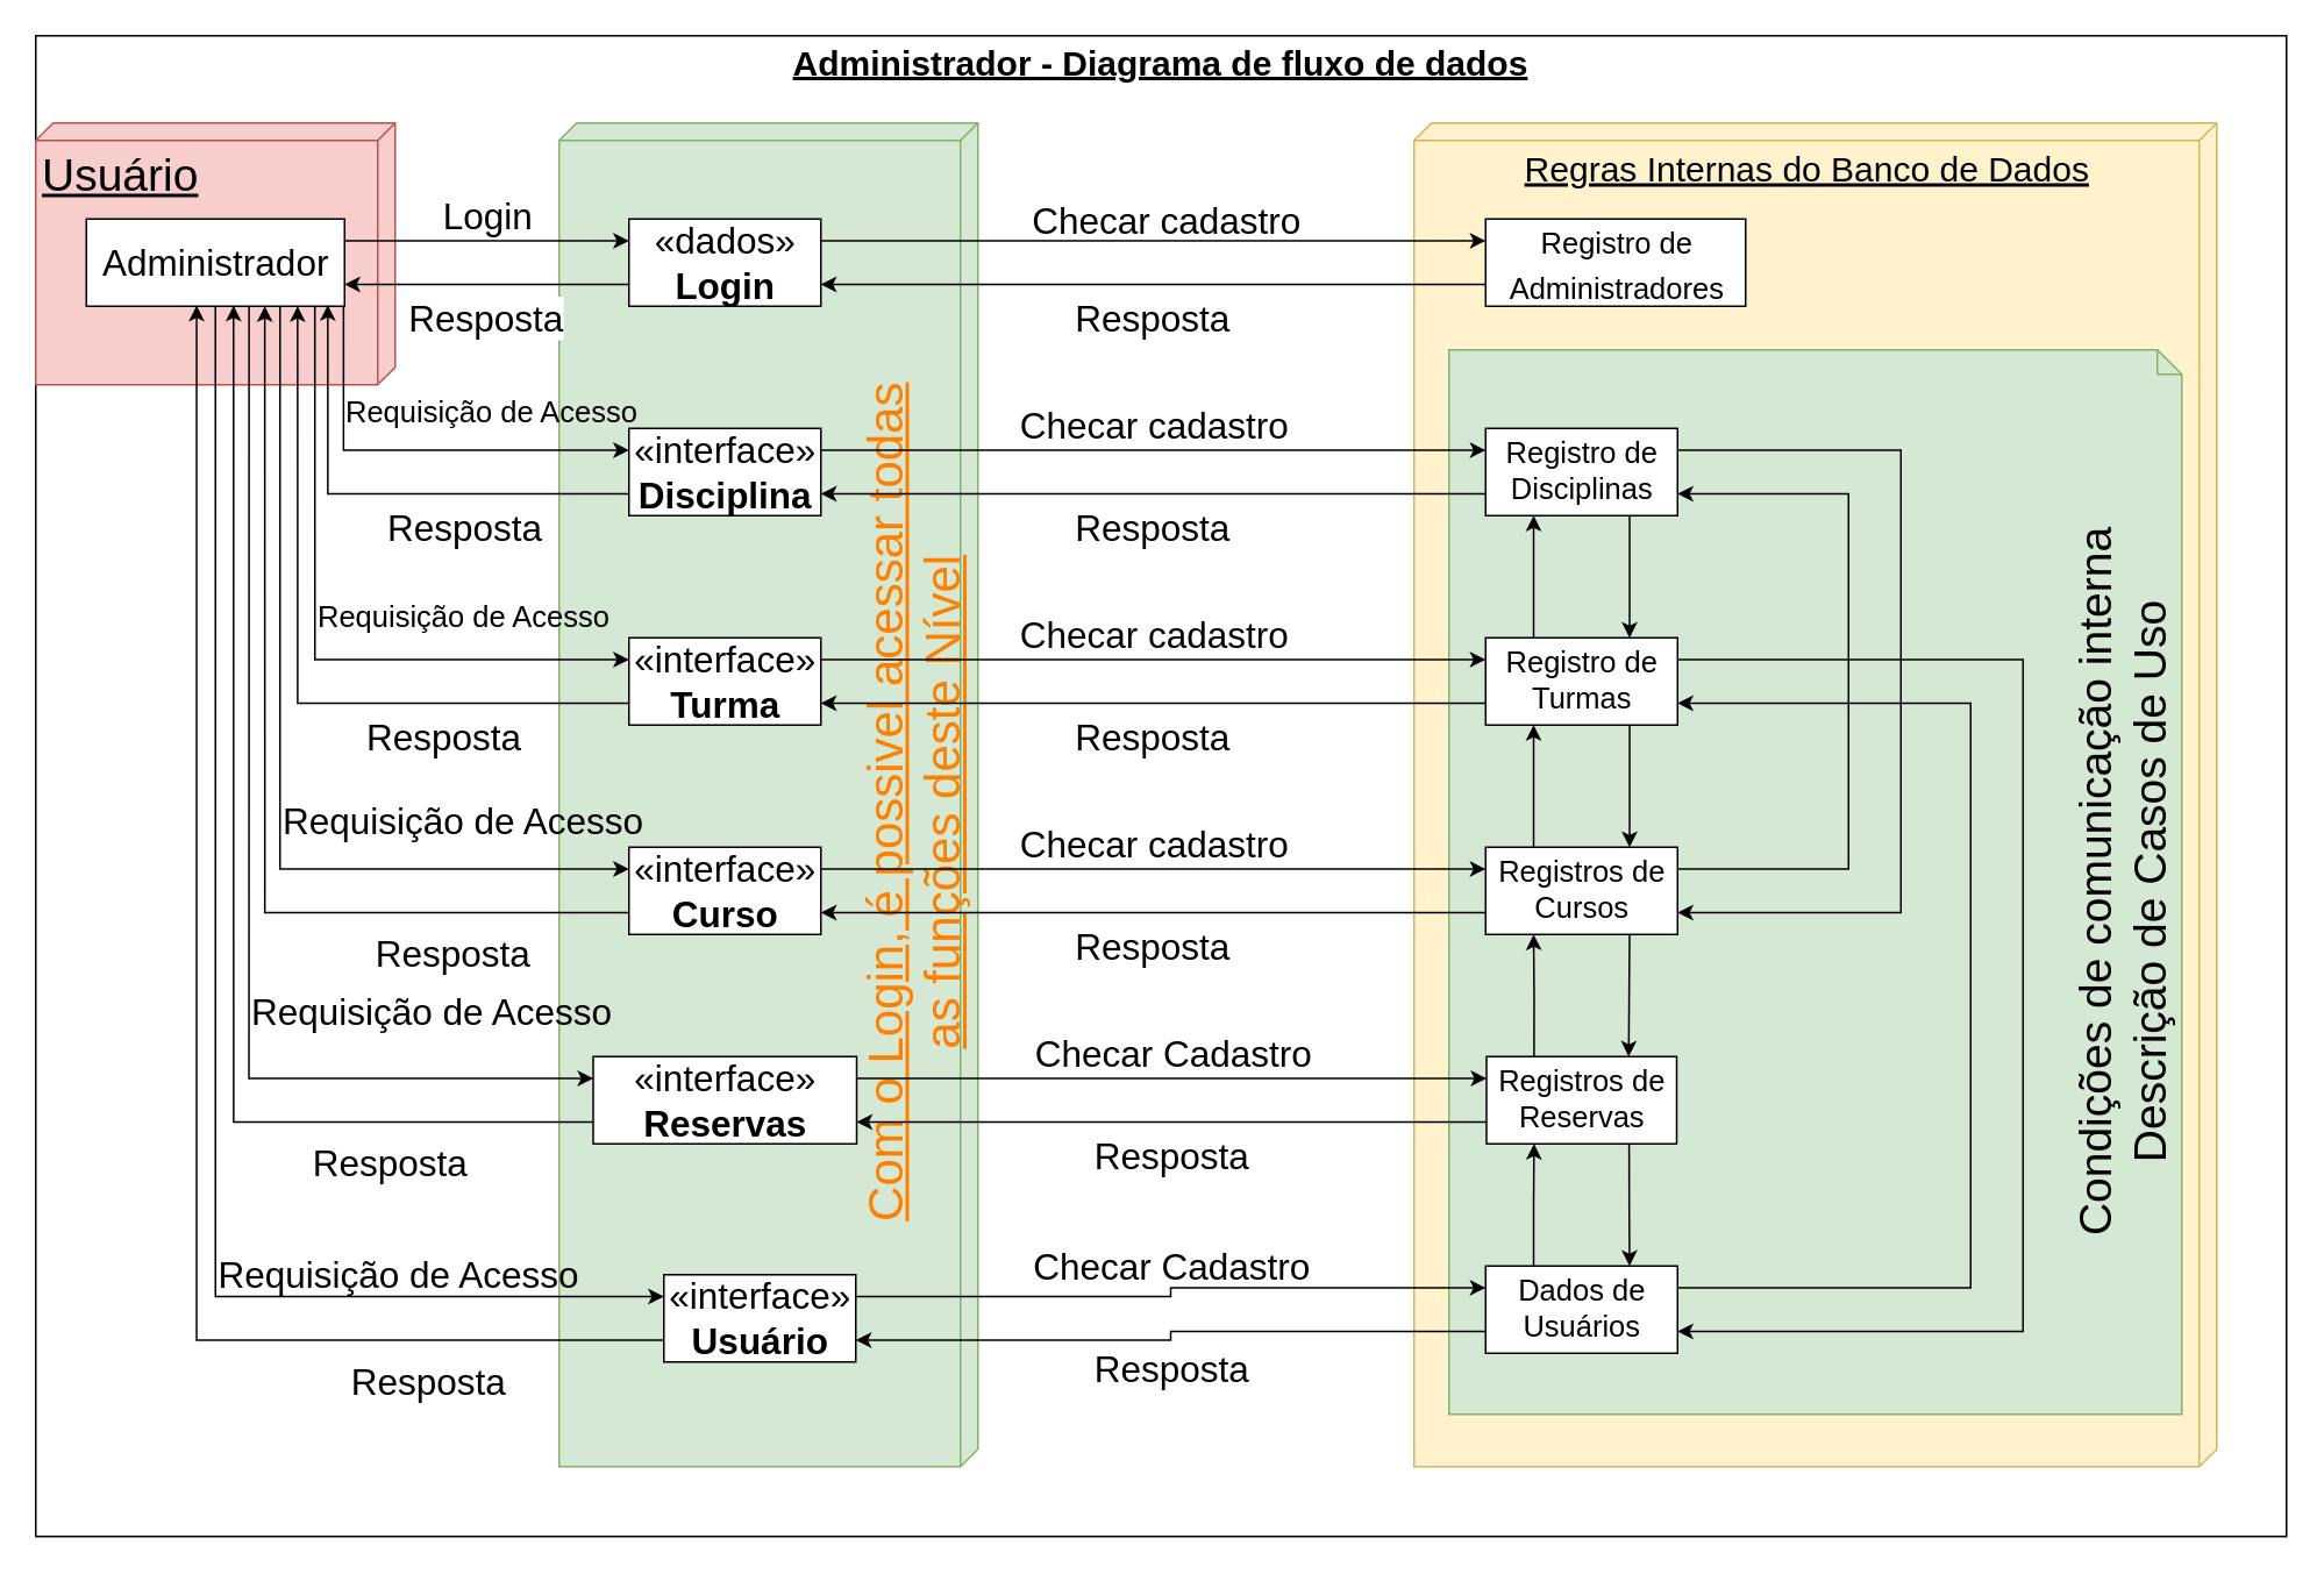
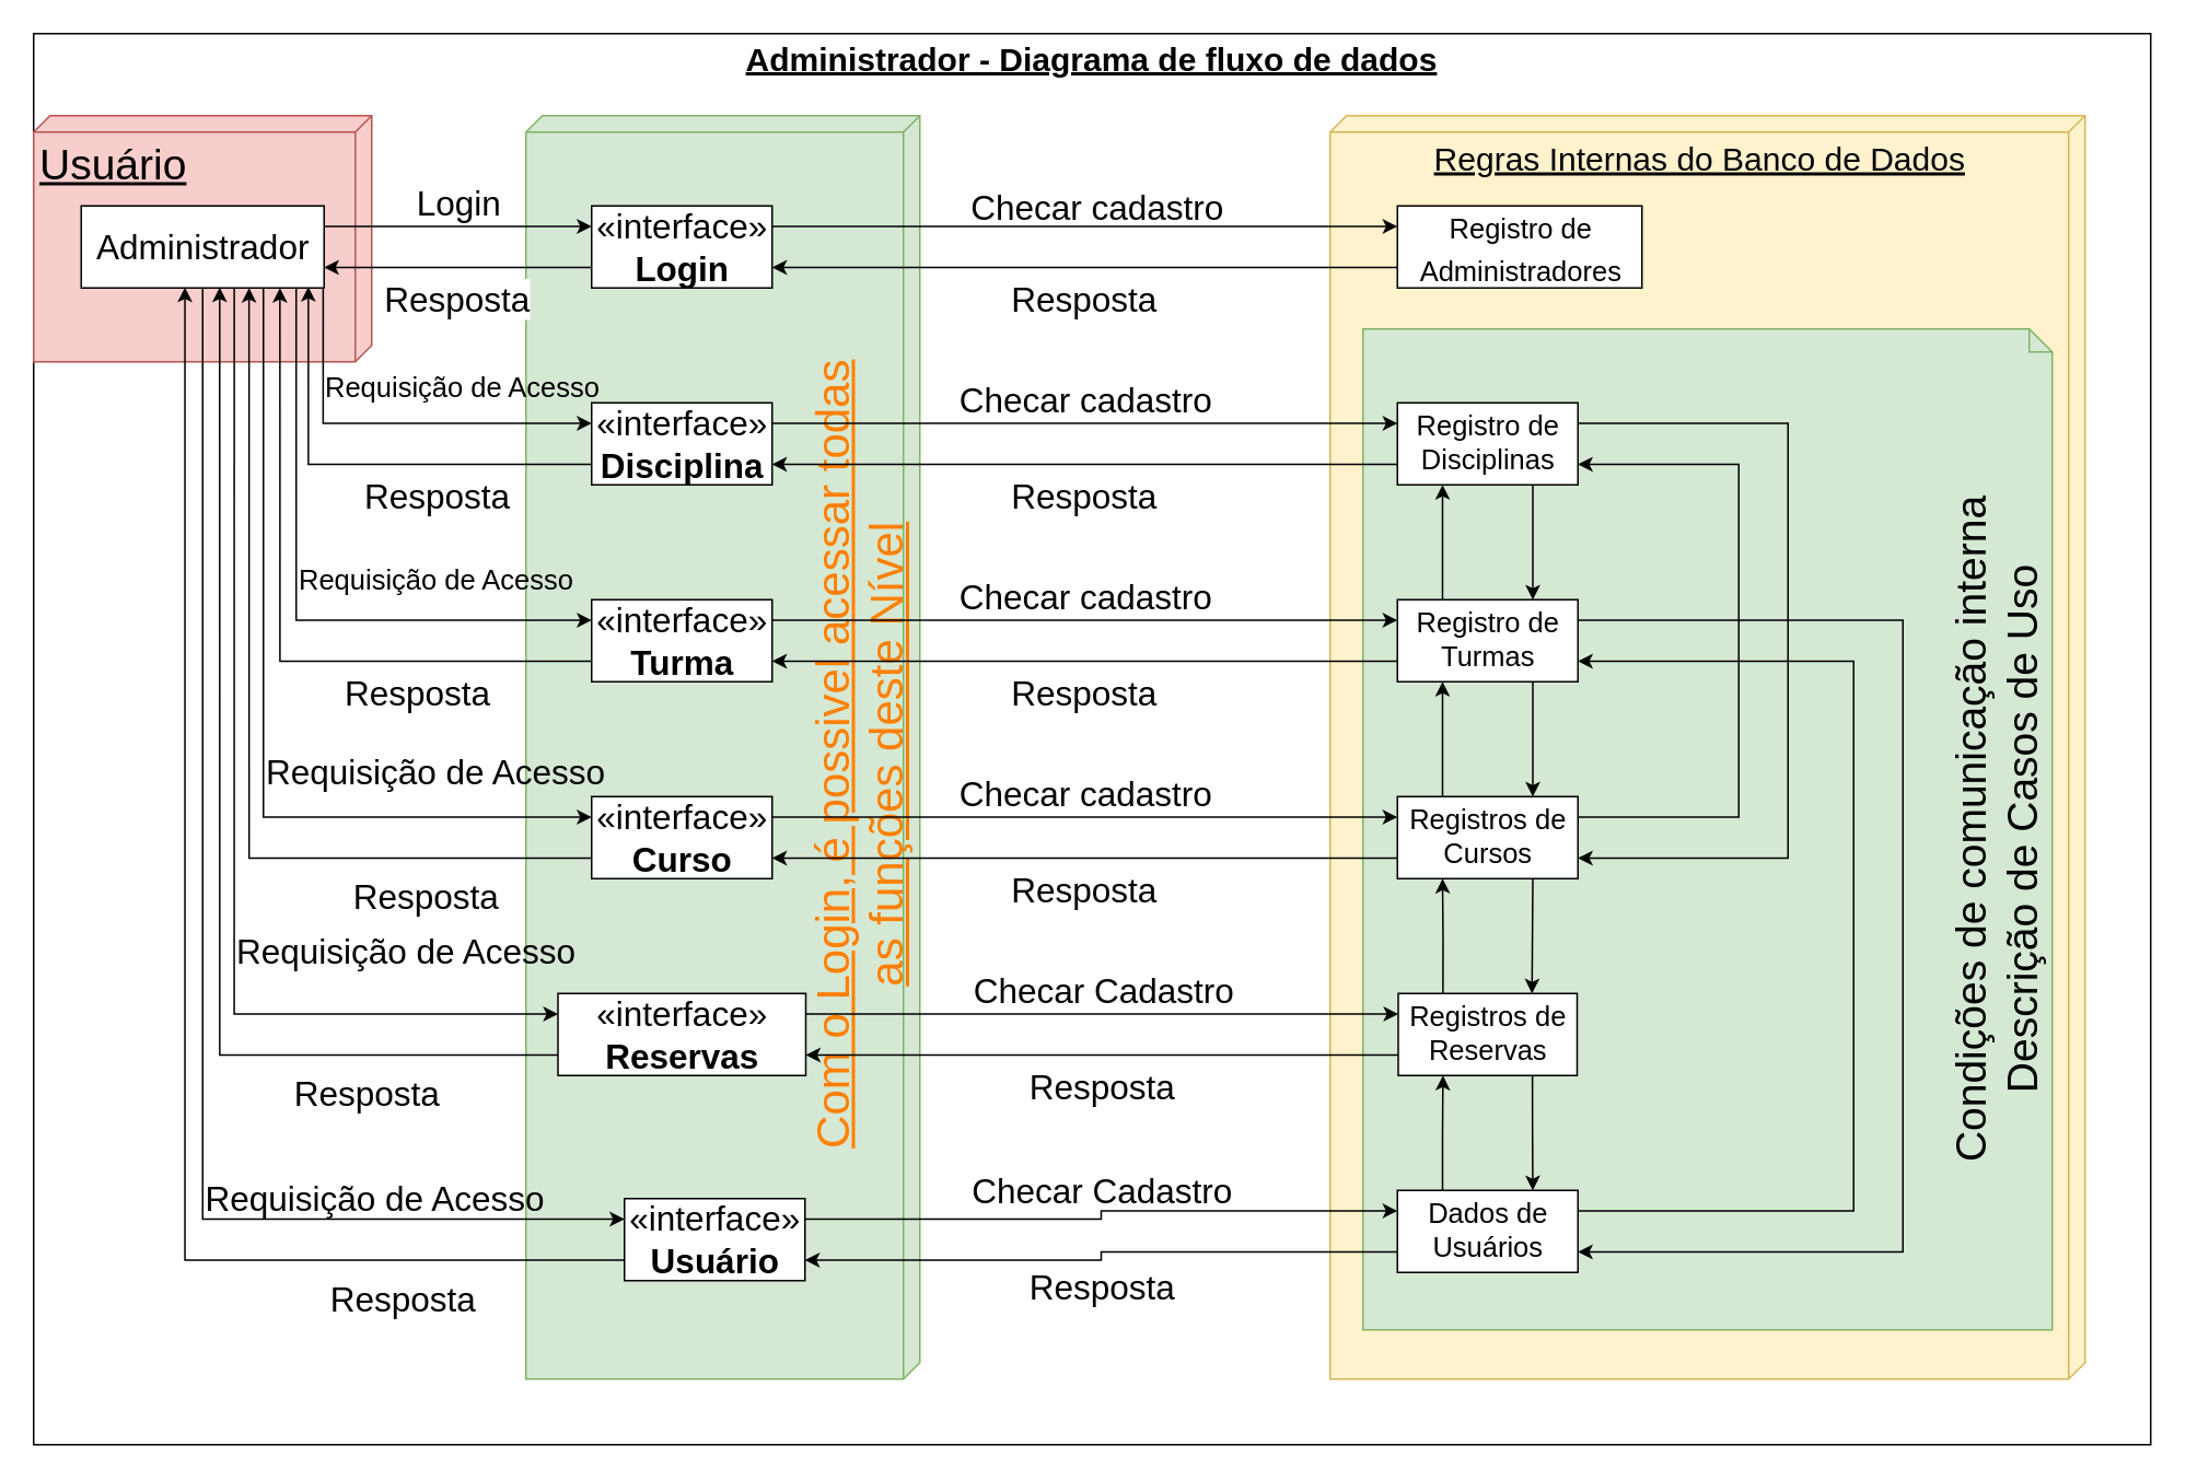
- <mxCell id="16" value="«dados»&lt;br&gt;&lt;b&gt;Login&lt;/b&gt;" style="html=1;fontSize=21;align=center;" parent="1" vertex="1"><mxGeometry x="360" y="125" width="110" height="50" as="geometry" /></mxCell>
+ <mxCell id="16" value="«interface»&lt;br&gt;&lt;b&gt;Login&lt;/b&gt;" style="html=1;fontSize=21;align=center;" parent="1" vertex="1"><mxGeometry x="360" y="125" width="110" height="50" as="geometry" /></mxCell>
